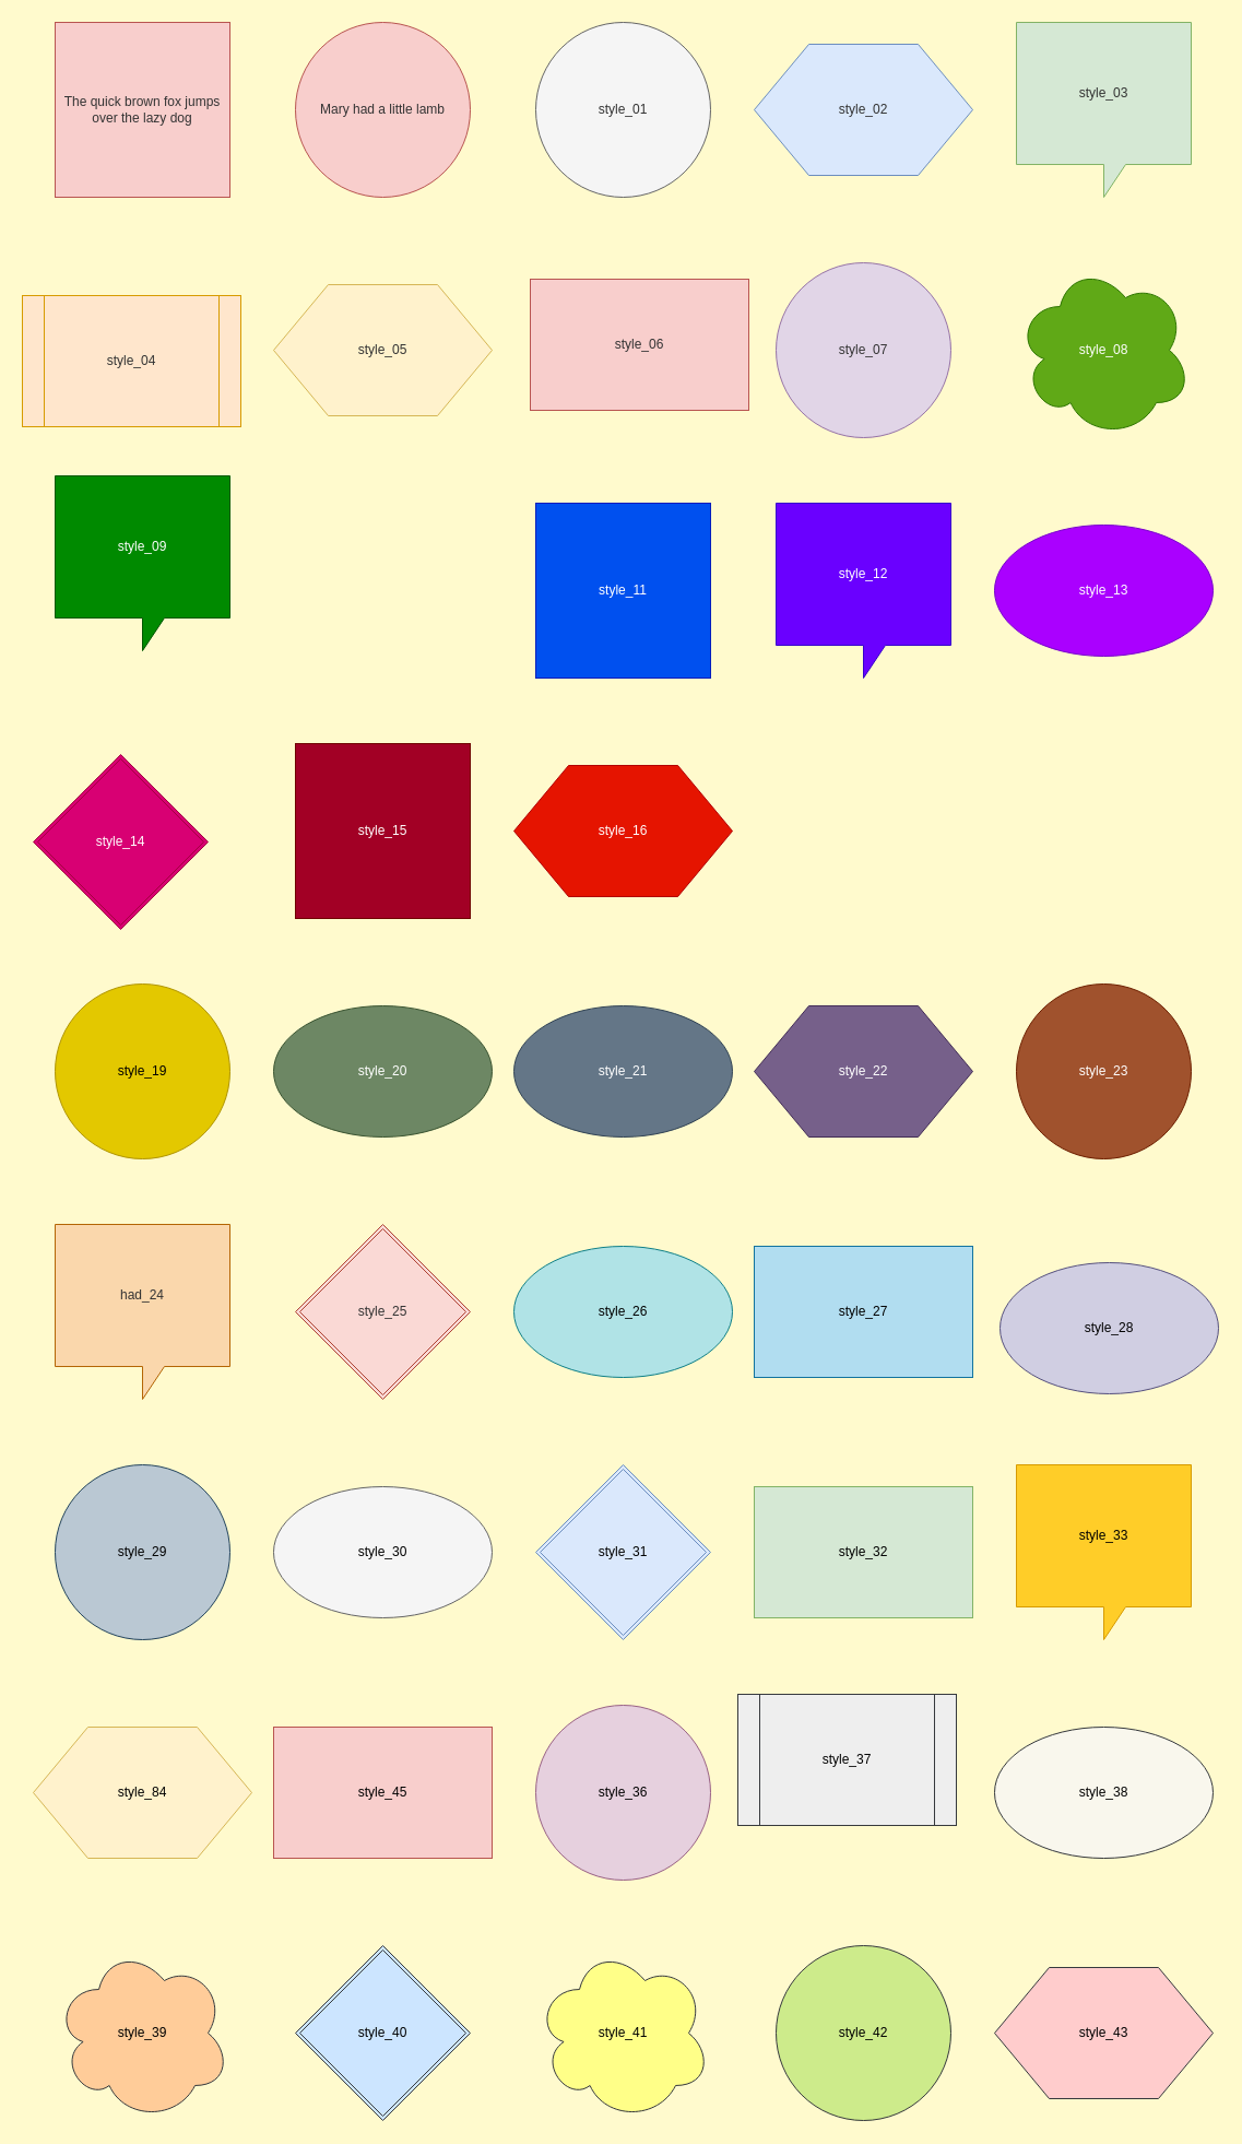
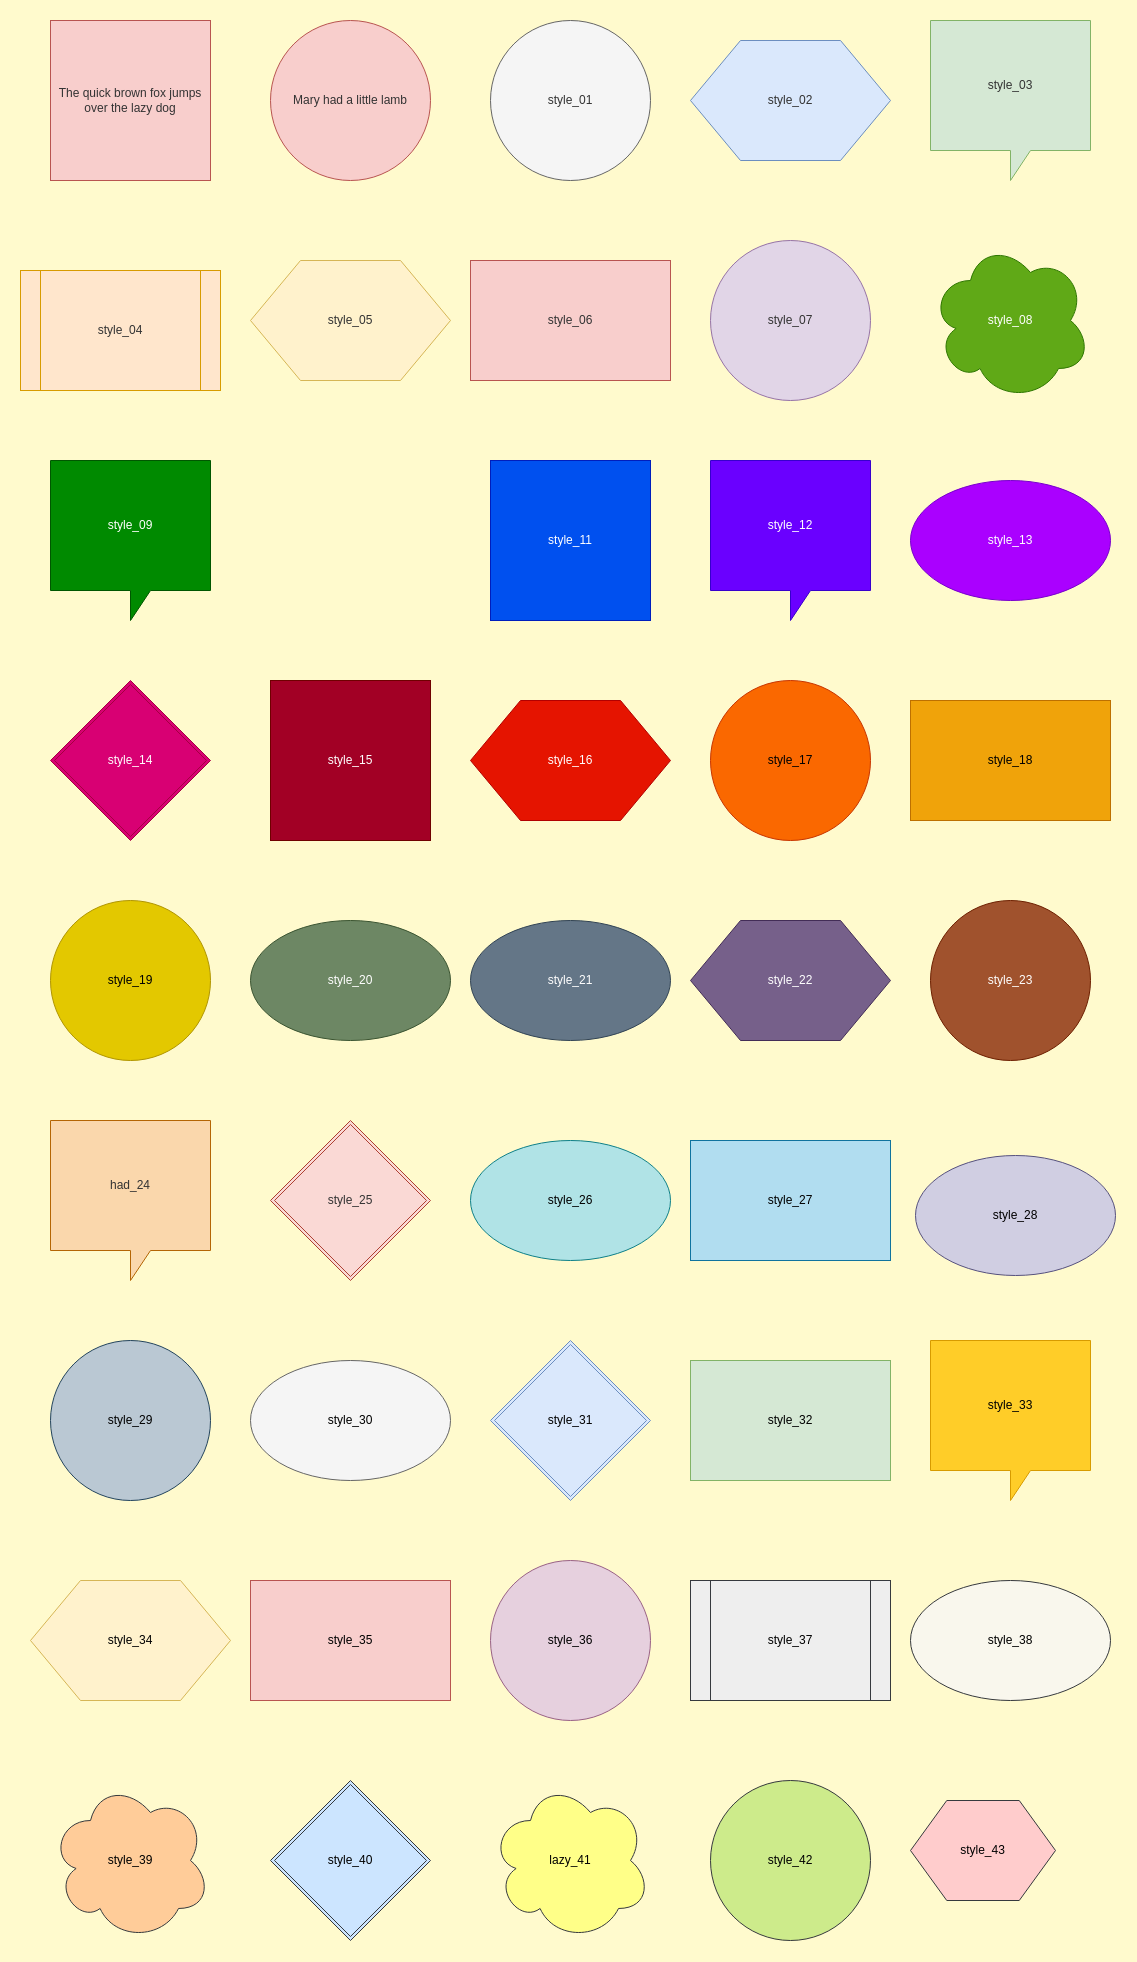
- <mxCell id="9" value="style_06" style="whiteSpace=wrap;html=1;fillColor=#f8cecc;strokeColor=#b85450;fontColor=#333333" vertex="1" parent="1"><mxGeometry x="485" y="255" width="200" height="120" as="geometry" /></mxCell>
+ <mxCell id="9" value="style_06" style="whiteSpace=wrap;html=1;fillColor=#f8cecc;strokeColor=#b85450;fontColor=#333333" vertex="1" parent="1"><mxGeometry x="470" y="260" width="200" height="120" as="geometry" /></mxCell>
- <mxCell id="12" value="style_09" style="double=1;shape=callout;whiteSpace=wrap;html=1;fillColor=#008a00;strokeColor=#005700;fontColor=#ffffff" vertex="1" parent="1"><mxGeometry x="50" y="435" width="160" height="160" as="geometry" /></mxCell>
+ <mxCell id="12" value="style_09" style="double=1;shape=callout;whiteSpace=wrap;html=1;fillColor=#008a00;strokeColor=#005700;fontColor=#ffffff" vertex="1" parent="1"><mxGeometry x="50" y="460" width="160" height="160" as="geometry" /></mxCell>
+ <mxCell id="19" value="style_17" style="double=1;ellipse;whiteSpace=wrap;html=1;fillColor=#fa6800;strokeColor=#C73500;fontColor=#000000" vertex="1" parent="1"><mxGeometry x="710" y="680" width="160" height="160" as="geometry" /></mxCell>
+ <mxCell id="20" value="style_18" style="whiteSpace=wrap;html=1;fillColor=#f0a30a;strokeColor=#BD7000;fontColor=#000000" vertex="1" parent="1"><mxGeometry x="910" y="700" width="200" height="120" as="geometry" /></mxCell>
- <mxCell id="16" value="style_14" style="double=1;rhombus;whiteSpace=wrap;html=1;fillColor=#d80073;strokeColor=#A50040;fontColor=#ffffff" vertex="1" parent="1"><mxGeometry x="30" y="690" width="160" height="160" as="geometry" /></mxCell>
+ <mxCell id="16" value="style_14" style="double=1;rhombus;whiteSpace=wrap;html=1;fillColor=#d80073;strokeColor=#A50040;fontColor=#ffffff" vertex="1" parent="1"><mxGeometry x="50" y="680" width="160" height="160" as="geometry" /></mxCell>
- <mxCell id="39" value="style_37" style="double=1;shape=process;whiteSpace=wrap;html=1;fillColor=#eeeeee;strokeColor=#36393d;fontColor=#000000" vertex="1" parent="1"><mxGeometry x="675" y="1550" width="200" height="120" as="geometry" /></mxCell>
+ <mxCell id="39" value="style_37" style="double=1;shape=process;whiteSpace=wrap;html=1;fillColor=#eeeeee;strokeColor=#36393d;fontColor=#000000" vertex="1" parent="1"><mxGeometry x="690" y="1580" width="200" height="120" as="geometry" /></mxCell>
- <mxCell id="36" value="style_84" style="double=1;shape=hexagon;whiteSpace=wrap;html=1;fillColor=#fff2cc;strokeColor=#d6b656;fontColor=#000000;gradient=#ffd966" vertex="1" parent="1"><mxGeometry x="30" y="1580" width="200" height="120" as="geometry" /></mxCell>
+ <mxCell id="36" value="style_34" style="double=1;shape=hexagon;whiteSpace=wrap;html=1;fillColor=#fff2cc;strokeColor=#d6b656;fontColor=#000000;gradient=#ffd966" vertex="1" parent="1"><mxGeometry x="30" y="1580" width="200" height="120" as="geometry" /></mxCell>
- <mxCell id="37" value="style_45" style="whiteSpace=wrap;html=1;fillColor=#f8cecc;strokeColor=#b85450;fontColor=#000000;gradient=#ea6b66" vertex="1" parent="1"><mxGeometry x="250" y="1580" width="200" height="120" as="geometry" /></mxCell>
+ <mxCell id="37" value="style_35" style="whiteSpace=wrap;html=1;fillColor=#f8cecc;strokeColor=#b85450;fontColor=#000000;gradient=#ea6b66" vertex="1" parent="1"><mxGeometry x="250" y="1580" width="200" height="120" as="geometry" /></mxCell>
- <mxCell id="43" value="style_41" style="double=1;shape=cloud;whiteSpace=wrap;html=1;fillColor=#ffff88;strokeColor=#36393d;fontColor=#000000" vertex="1" parent="1"><mxGeometry x="490" y="1780" width="160" height="160" as="geometry" /></mxCell>
+ <mxCell id="43" value="lazy_41" style="double=1;shape=cloud;whiteSpace=wrap;html=1;fillColor=#ffff88;strokeColor=#36393d;fontColor=#000000" vertex="1" parent="1"><mxGeometry x="490" y="1780" width="160" height="160" as="geometry" /></mxCell>
- <mxCell id="45" value="style_43" style="double=1;shape=hexagon;whiteSpace=wrap;html=1;fillColor=#ffcccc;strokeColor=#36393d;fontColor=#000000" vertex="1" parent="1"><mxGeometry x="910" y="1800" width="200" height="120" as="geometry" /></mxCell>
+ <mxCell id="45" value="style_43" style="double=1;shape=hexagon;whiteSpace=wrap;html=1;fillColor=#ffcccc;strokeColor=#36393d;fontColor=#000000" vertex="1" parent="1"><mxGeometry x="910" y="1800" width="145" height="100" as="geometry" /></mxCell>
